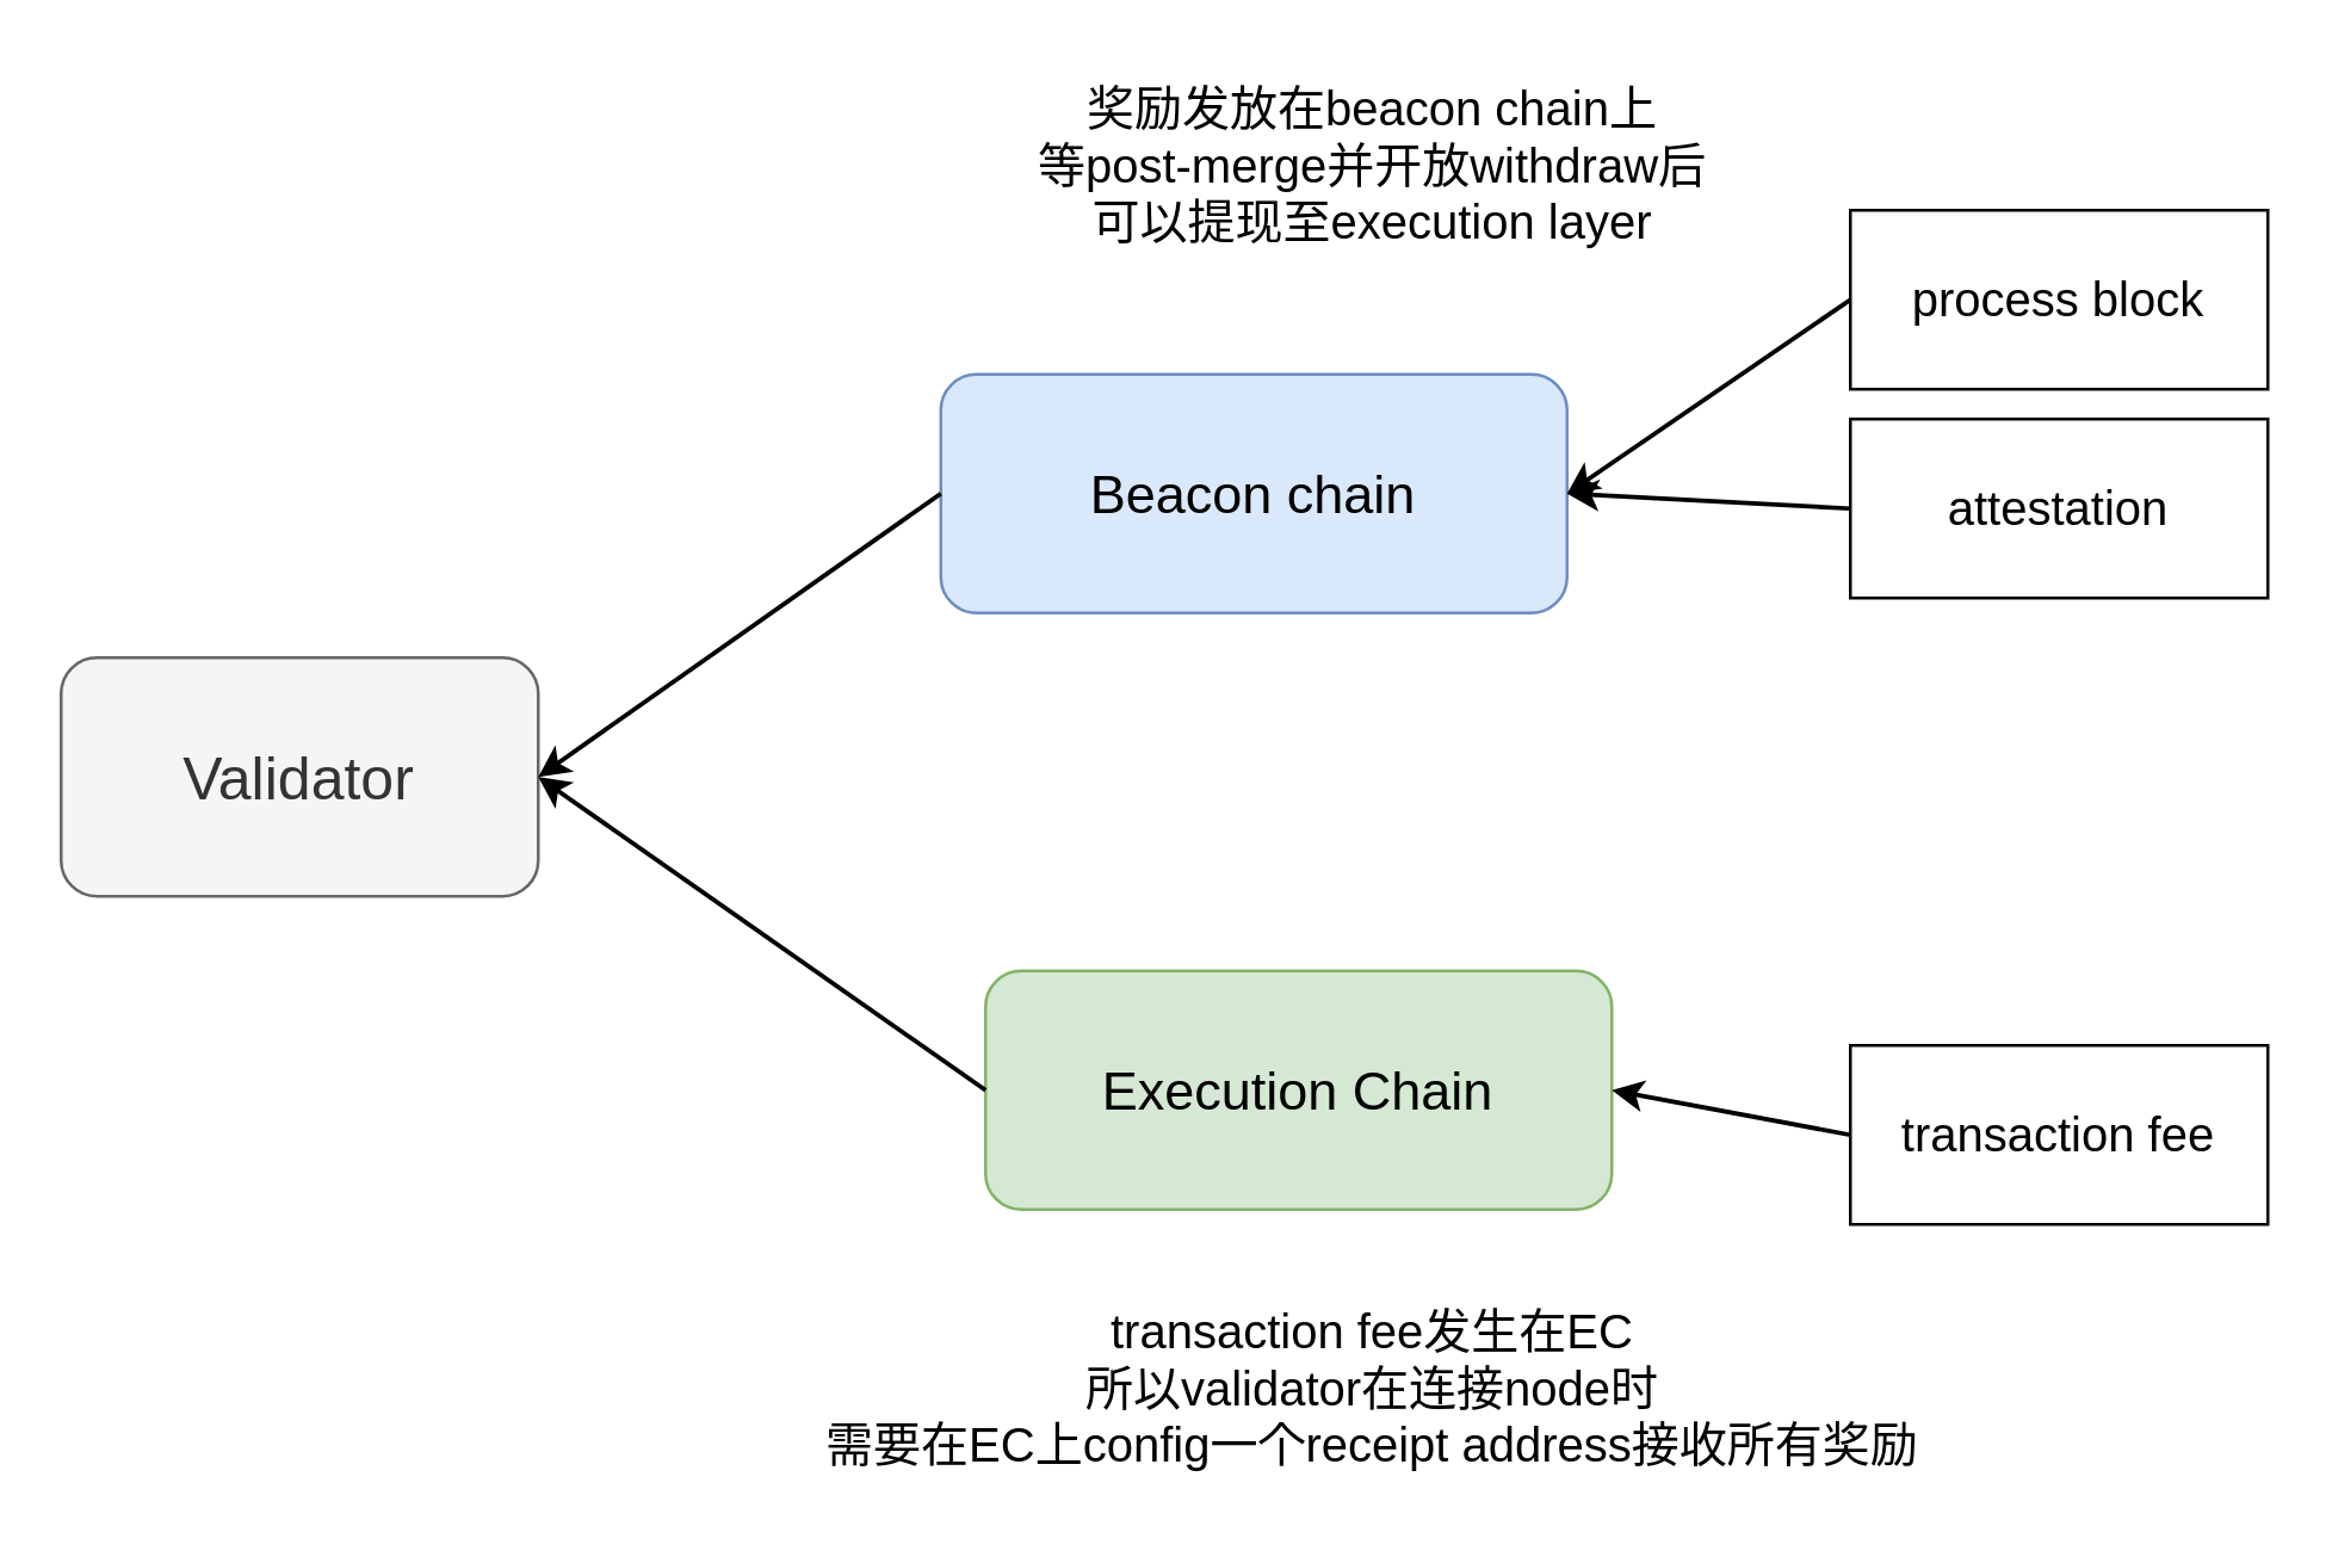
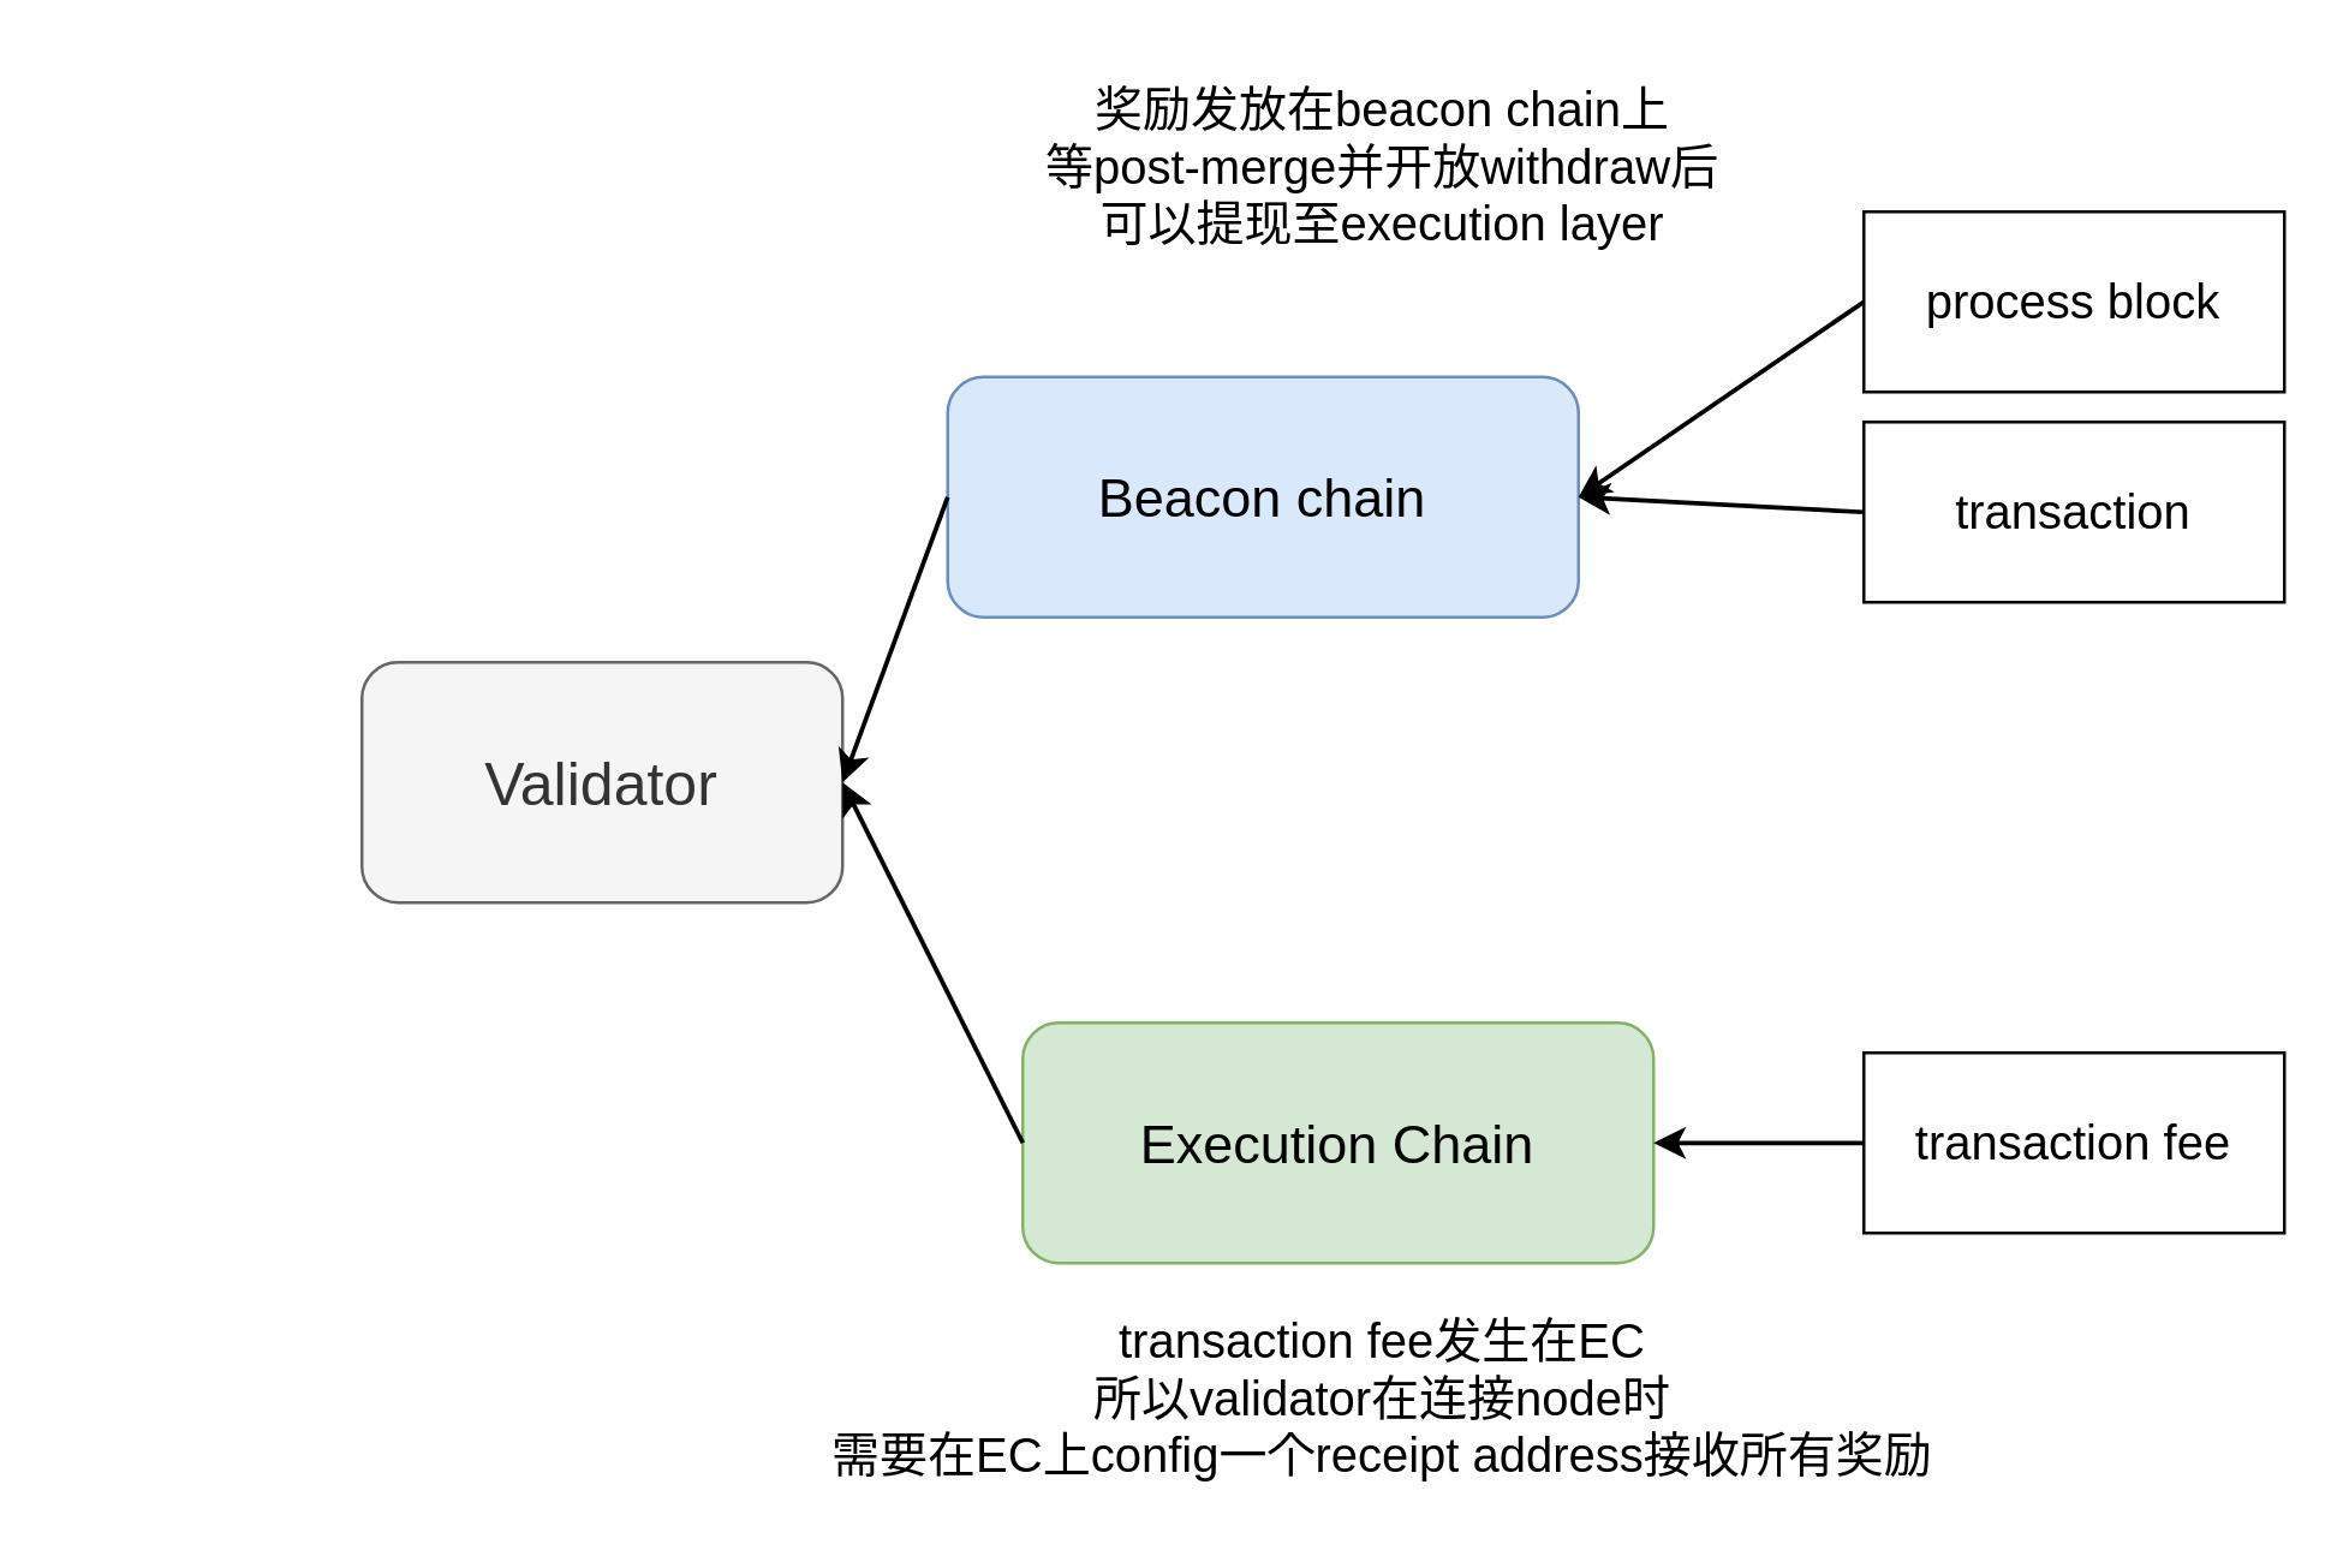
- <mxCell id="8" value="&lt;font style=&quot;font-size: 16px;&quot;&gt;attestation&lt;/font&gt;" style="rounded=0;whiteSpace=wrap;html=1;fontSize=18;" vertex="1" parent="1"><mxGeometry x="620" y="140" width="140" height="60" as="geometry" /></mxCell>
+ <mxCell id="8" value="&lt;font style=&quot;font-size: 16px;&quot;&gt;transaction&lt;/font&gt;" style="rounded=0;whiteSpace=wrap;html=1;fontSize=18;" vertex="1" parent="1"><mxGeometry x="620" y="140" width="140" height="60" as="geometry" /></mxCell>
- <mxCell id="2" value="&lt;font style=&quot;font-size: 20px;&quot;&gt;Validator&lt;/font&gt;" style="rounded=1;whiteSpace=wrap;html=1;fillColor=#f5f5f5;fontColor=#333333;strokeColor=#666666;" vertex="1" parent="1"><mxGeometry x="20" y="220" width="160" height="80" as="geometry" /></mxCell>
+ <mxCell id="2" value="&lt;font style=&quot;font-size: 20px;&quot;&gt;Validator&lt;/font&gt;" style="rounded=1;whiteSpace=wrap;html=1;fillColor=#f5f5f5;fontColor=#333333;strokeColor=#666666;" vertex="1" parent="1"><mxGeometry x="120" y="220" width="160" height="80" as="geometry" /></mxCell>
- <mxCell id="3" value="&lt;font style=&quot;font-size: 18px;&quot;&gt;Execution Chain&lt;/font&gt;" style="rounded=1;whiteSpace=wrap;html=1;fontSize=20;fillColor=#d5e8d4;strokeColor=#82b366;" vertex="1" parent="1"><mxGeometry x="330" y="325" width="210" height="80" as="geometry" /></mxCell>
+ <mxCell id="3" value="&lt;font style=&quot;font-size: 18px;&quot;&gt;Execution Chain&lt;/font&gt;" style="rounded=1;whiteSpace=wrap;html=1;fontSize=20;fillColor=#d5e8d4;strokeColor=#82b366;" vertex="1" parent="1"><mxGeometry x="340" y="340" width="210" height="80" as="geometry" /></mxCell>
